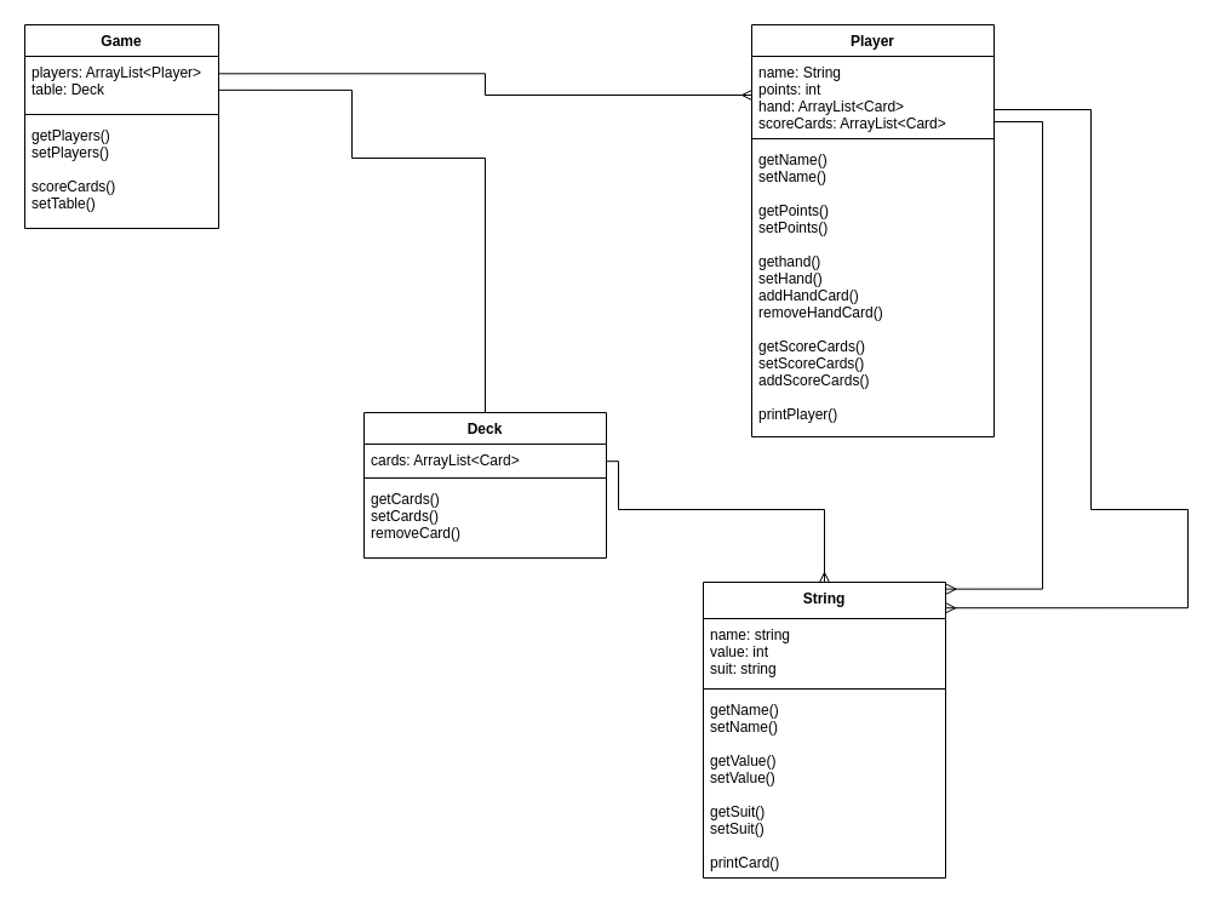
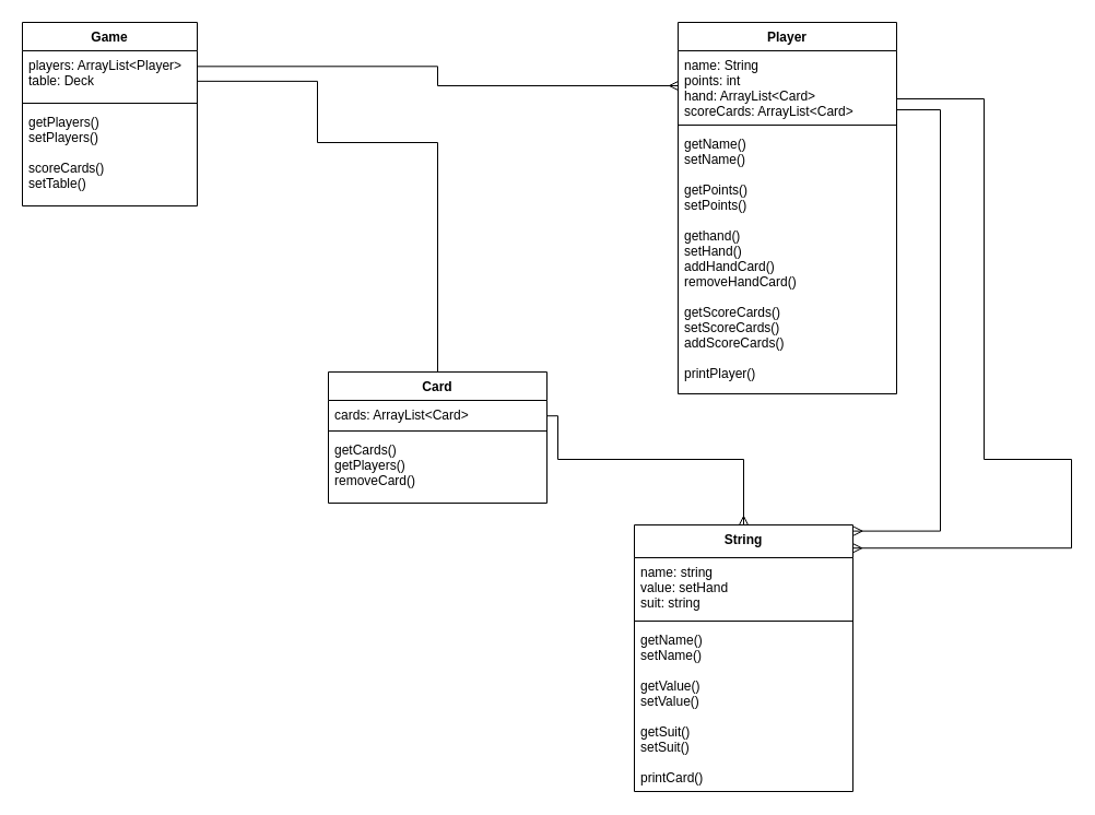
- <mxCell id="7" value="Deck" style="swimlane;fontStyle=1;align=center;verticalAlign=top;childLayout=stackLayout;horizontal=1;startSize=26;horizontalStack=0;resizeParent=1;resizeParentMax=0;resizeLast=0;collapsible=1;marginBottom=0;" vertex="1" parent="1"><mxGeometry x="300" y="340" width="200" height="120" as="geometry" /></mxCell>
+ <mxCell id="7" value="Card" style="swimlane;fontStyle=1;align=center;verticalAlign=top;childLayout=stackLayout;horizontal=1;startSize=26;horizontalStack=0;resizeParent=1;resizeParentMax=0;resizeLast=0;collapsible=1;marginBottom=0;" vertex="1" parent="1"><mxGeometry x="300" y="340" width="200" height="120" as="geometry" /></mxCell>
- <mxCell id="10" value="getCards()&#10;setCards()&#10;removeCard()" style="text;strokeColor=none;fillColor=none;align=left;verticalAlign=top;spacingLeft=4;spacingRight=4;overflow=hidden;rotatable=0;points=[[0,0.5],[1,0.5]];portConstraint=eastwest;" vertex="1" parent="7"><mxGeometry y="58" width="200" height="62" as="geometry" /></mxCell>
+ <mxCell id="10" value="getCards()&#10;getPlayers()&#10;removeCard()" style="text;strokeColor=none;fillColor=none;align=left;verticalAlign=top;spacingLeft=4;spacingRight=4;overflow=hidden;rotatable=0;points=[[0,0.5],[1,0.5]];portConstraint=eastwest;" vertex="1" parent="7"><mxGeometry y="58" width="200" height="62" as="geometry" /></mxCell>
- <mxCell id="20" value="name: string&#10;value: int&#10;suit: string" style="text;strokeColor=none;fillColor=none;align=left;verticalAlign=top;spacingLeft=4;spacingRight=4;overflow=hidden;rotatable=0;points=[[0,0.5],[1,0.5]];portConstraint=eastwest;" vertex="1" parent="19"><mxGeometry y="30" width="200" height="54" as="geometry" /></mxCell>
+ <mxCell id="20" value="name: string&#10;value: setHand&#10;suit: string" style="text;strokeColor=none;fillColor=none;align=left;verticalAlign=top;spacingLeft=4;spacingRight=4;overflow=hidden;rotatable=0;points=[[0,0.5],[1,0.5]];portConstraint=eastwest;" vertex="1" parent="19"><mxGeometry y="30" width="200" height="54" as="geometry" /></mxCell>
